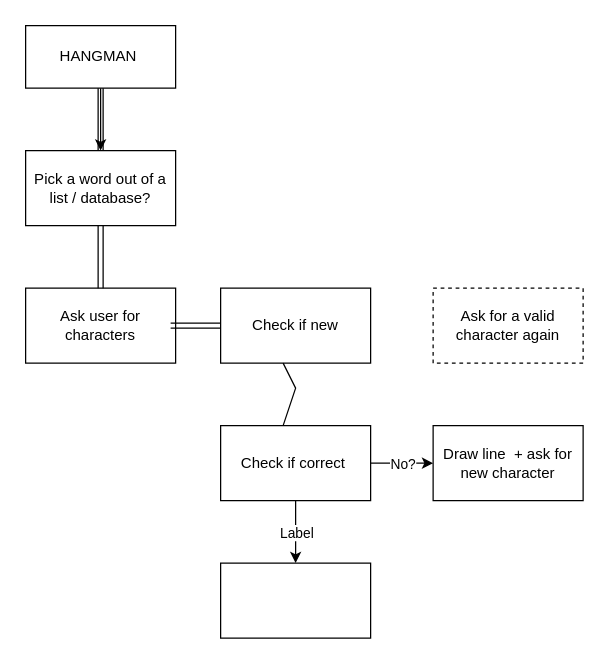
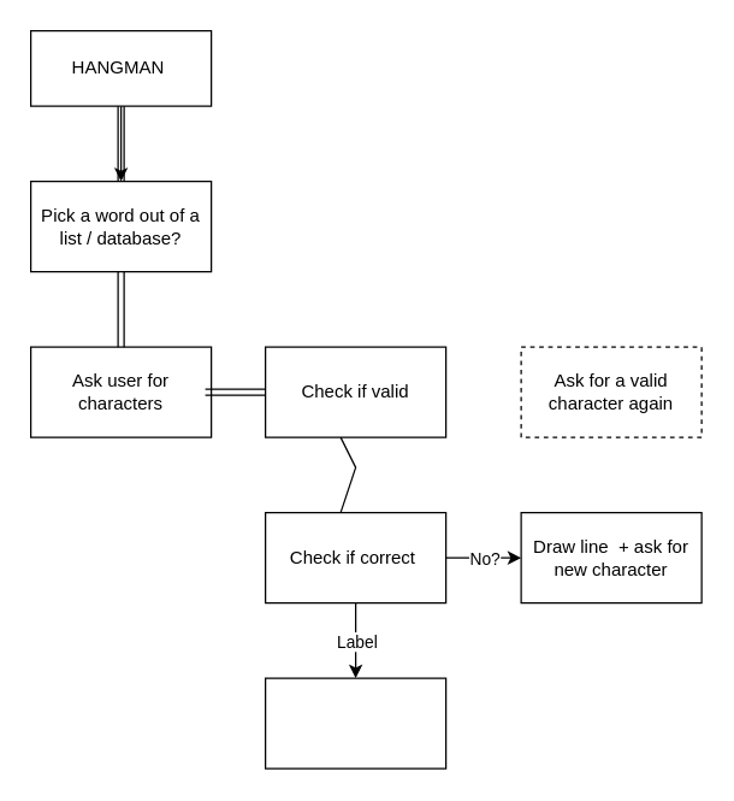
- <mxCell id="9" value="Check if new" style="rounded=0;whiteSpace=wrap;html=1;" vertex="1" parent="1"><mxGeometry x="176" y="230" width="120" height="60" as="geometry" /></mxCell>
+ <mxCell id="9" value="Check if valid" style="rounded=0;whiteSpace=wrap;html=1;" vertex="1" parent="1"><mxGeometry x="176" y="230" width="120" height="60" as="geometry" /></mxCell>
